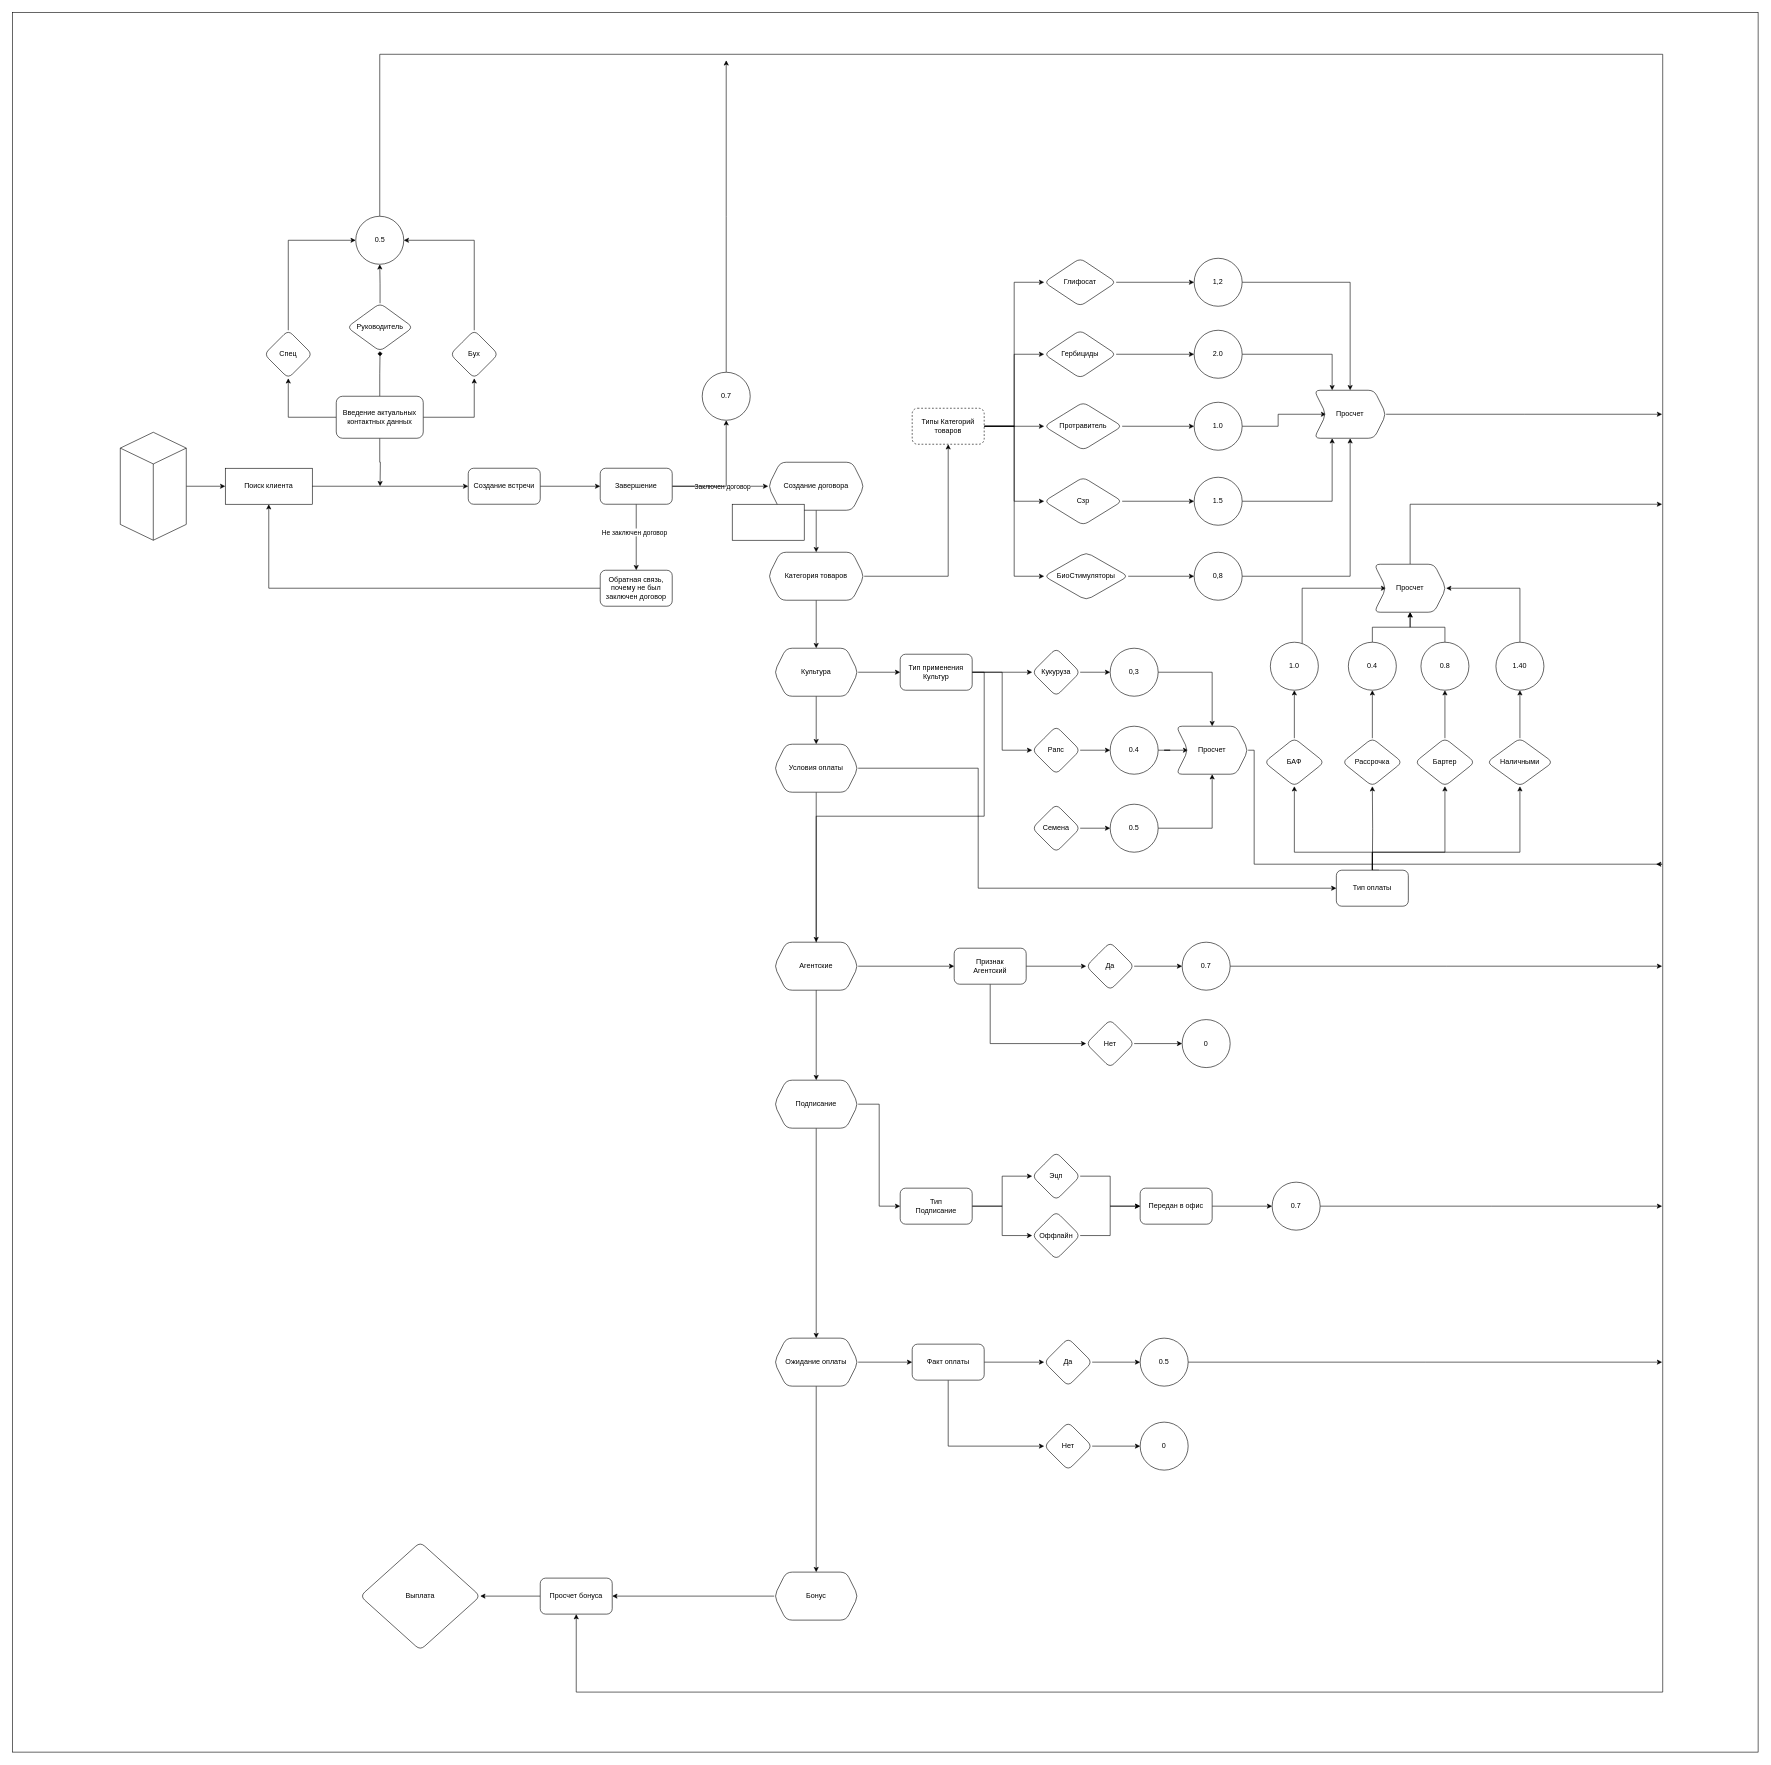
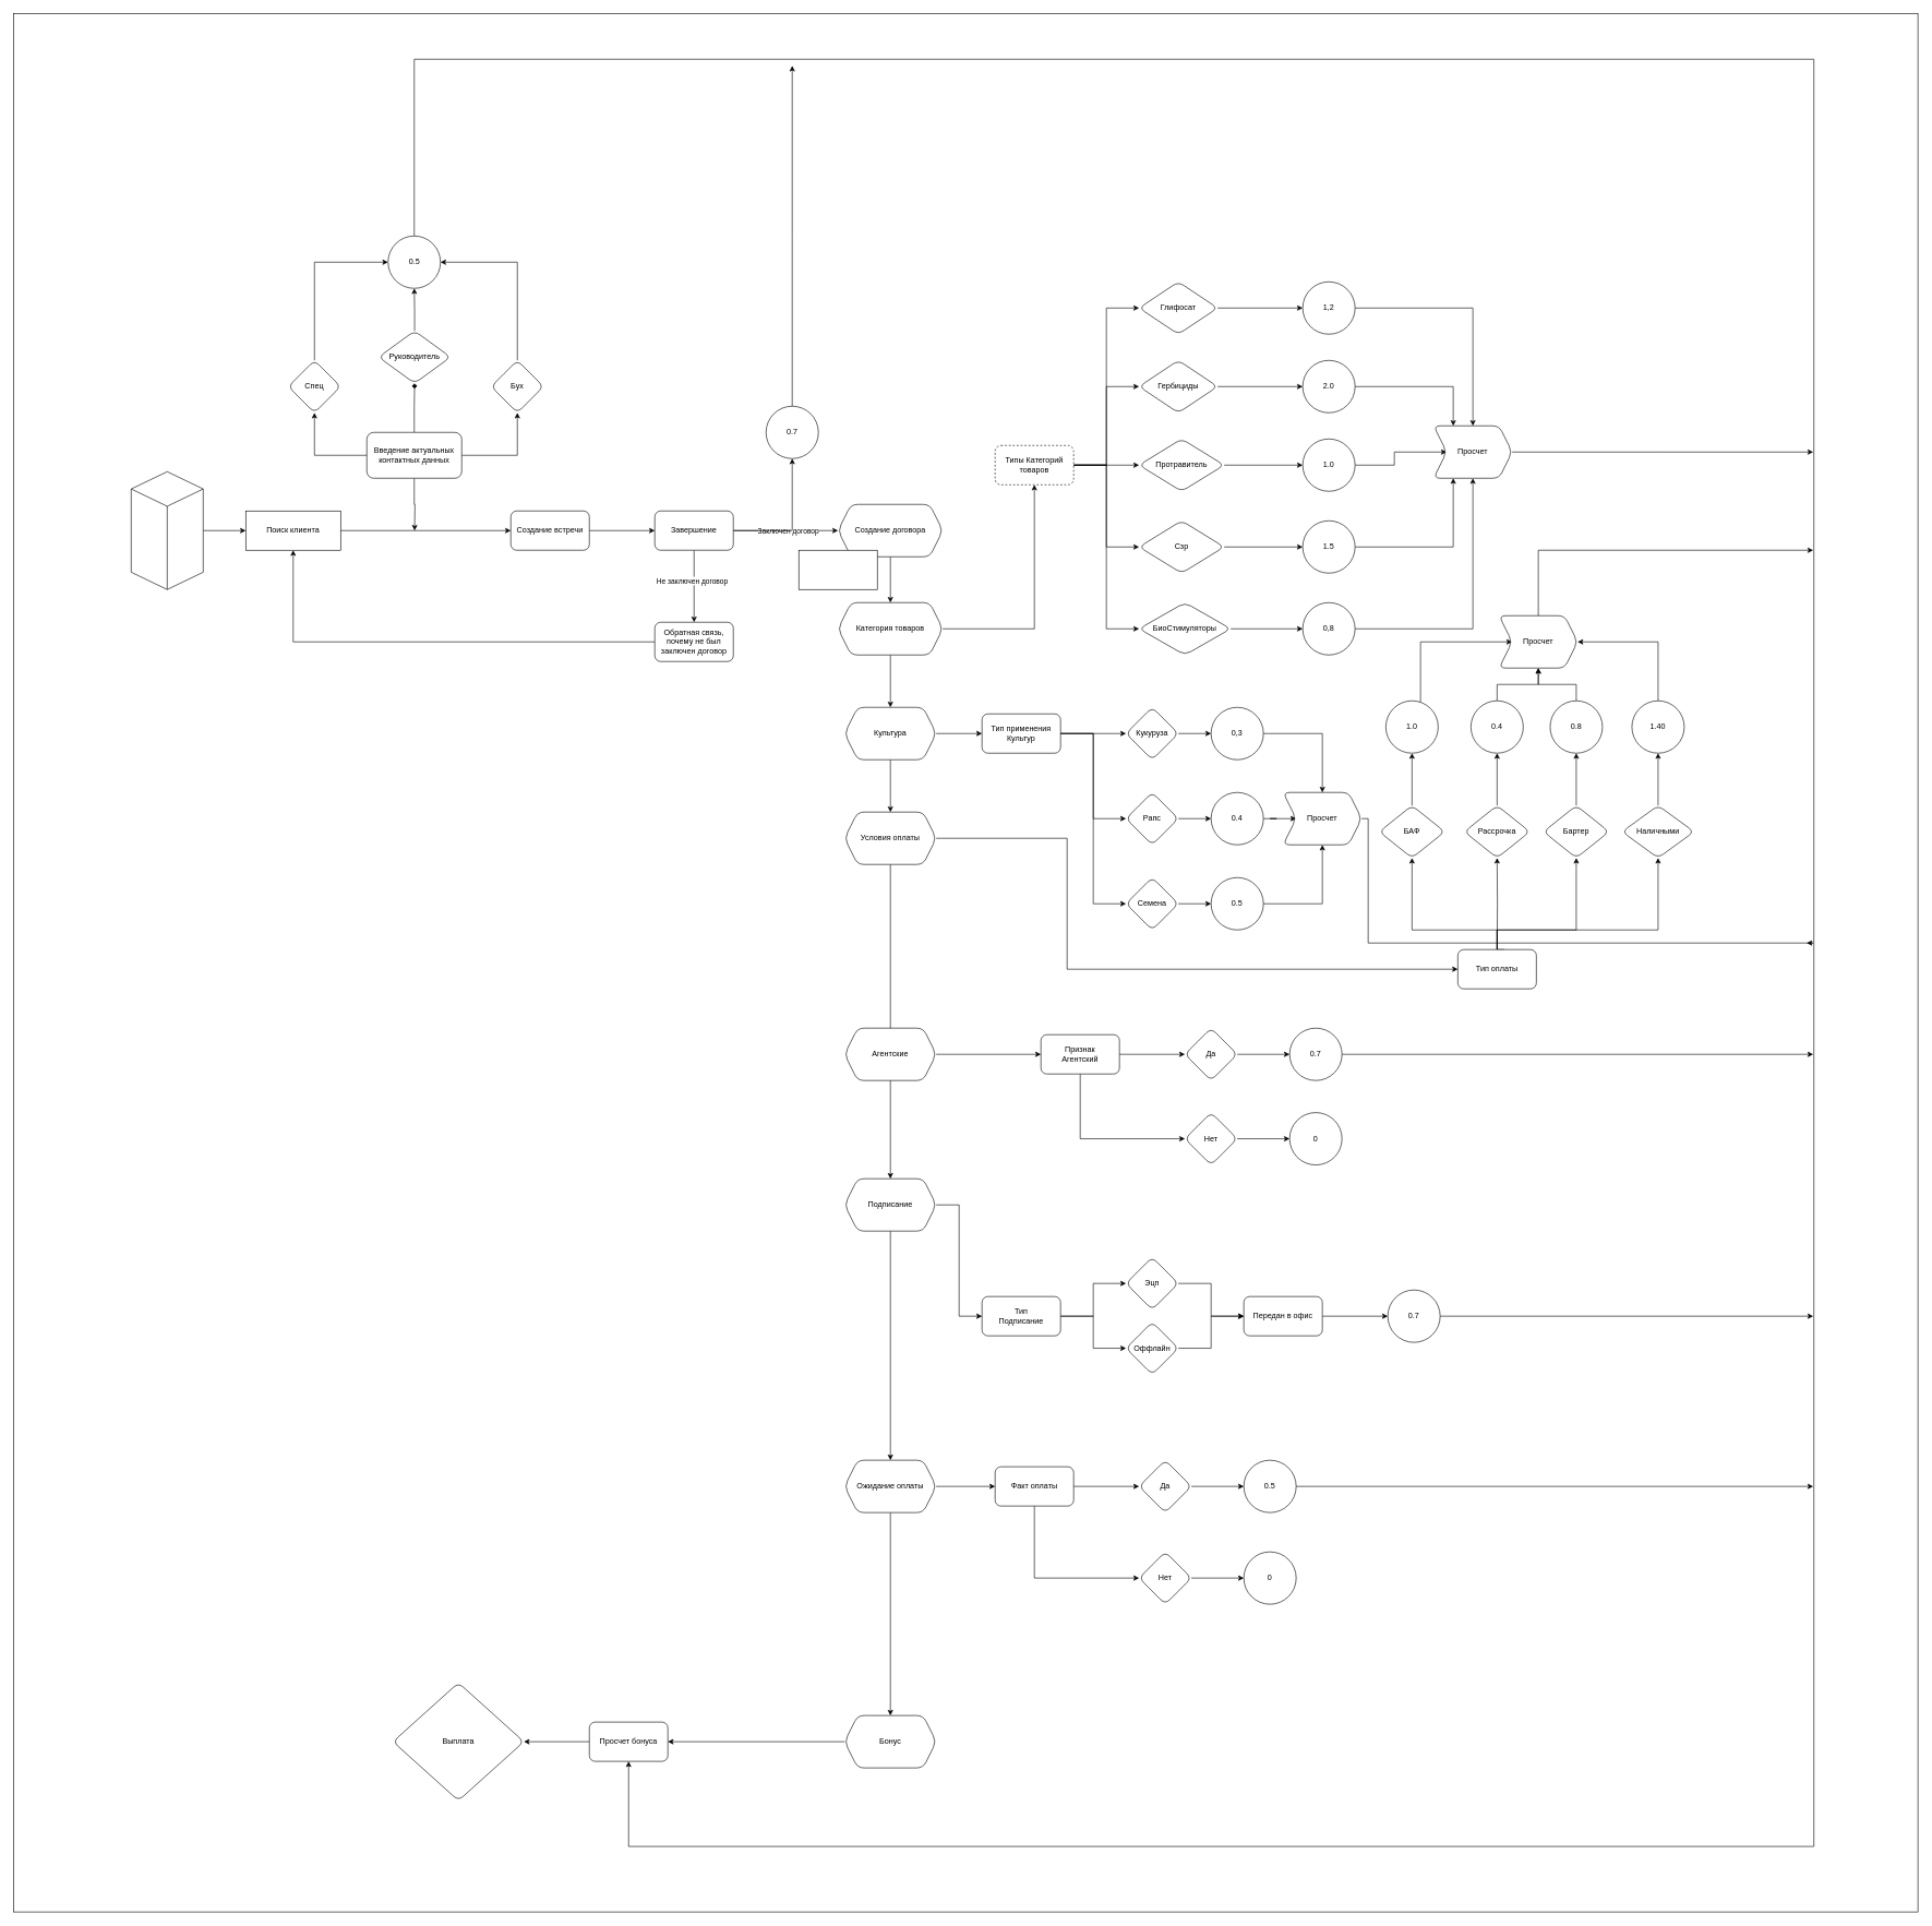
- <mxCell id="65" value="" style="edgeStyle=orthogonalEdgeStyle;rounded=0;orthogonalLoop=1;jettySize=auto;html=1;exitX=1;exitY=0.5;exitDx=0;exitDy=0;" parent="1" source="60" target="101" edge="1"><mxGeometry relative="1" as="geometry"><mxPoint x="1620" y="1250" as="sourcePoint" /></mxGeometry></mxCell>
+ <mxCell id="65" value="" style="edgeStyle=orthogonalEdgeStyle;rounded=0;orthogonalLoop=1;jettySize=auto;html=1;entryX=0;entryY=0.5;entryDx=0;entryDy=0;exitX=1;exitY=0.5;exitDx=0;exitDy=0;" parent="1" source="60" target="67" edge="1"><mxGeometry relative="1" as="geometry"><mxPoint x="1620" y="1250" as="sourcePoint" /></mxGeometry></mxCell>
